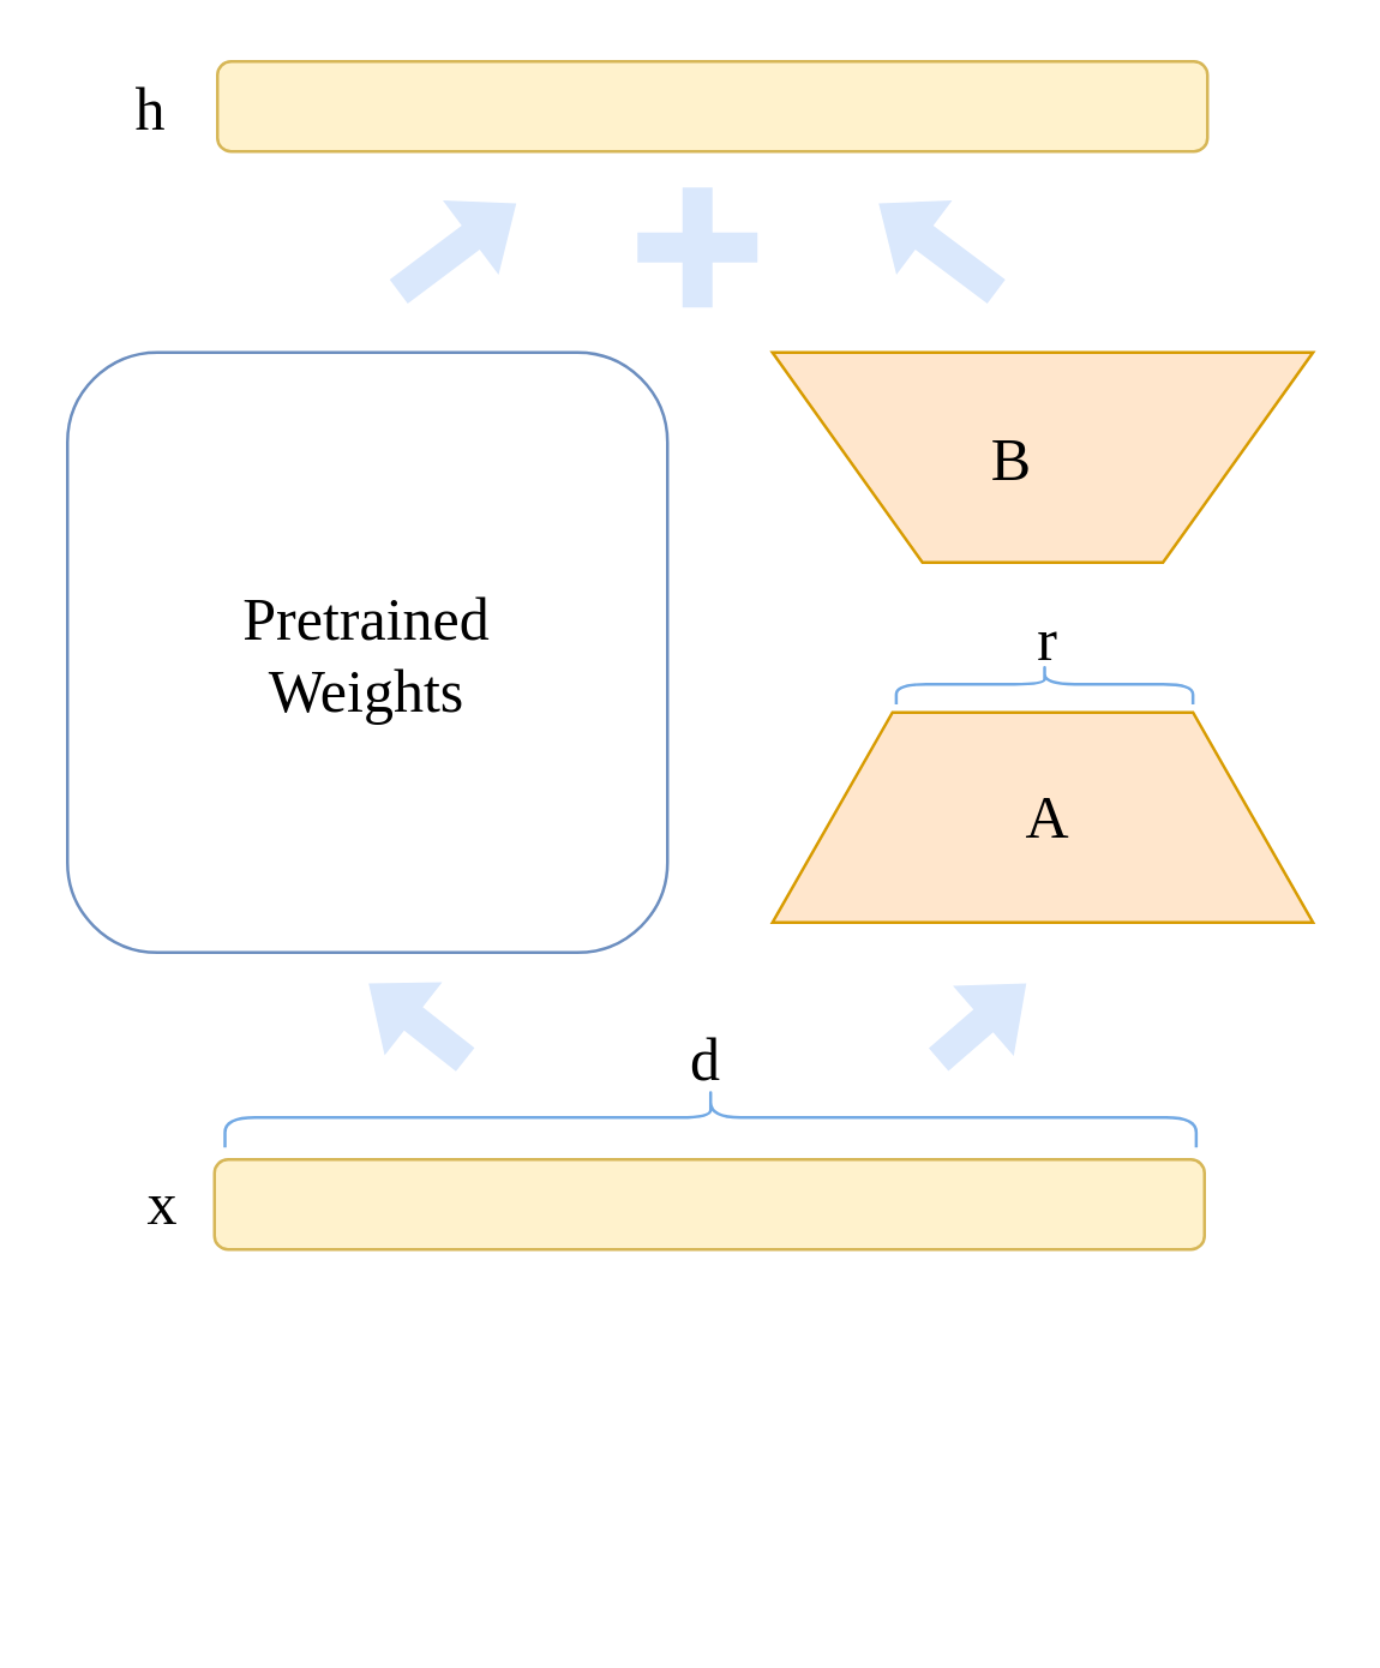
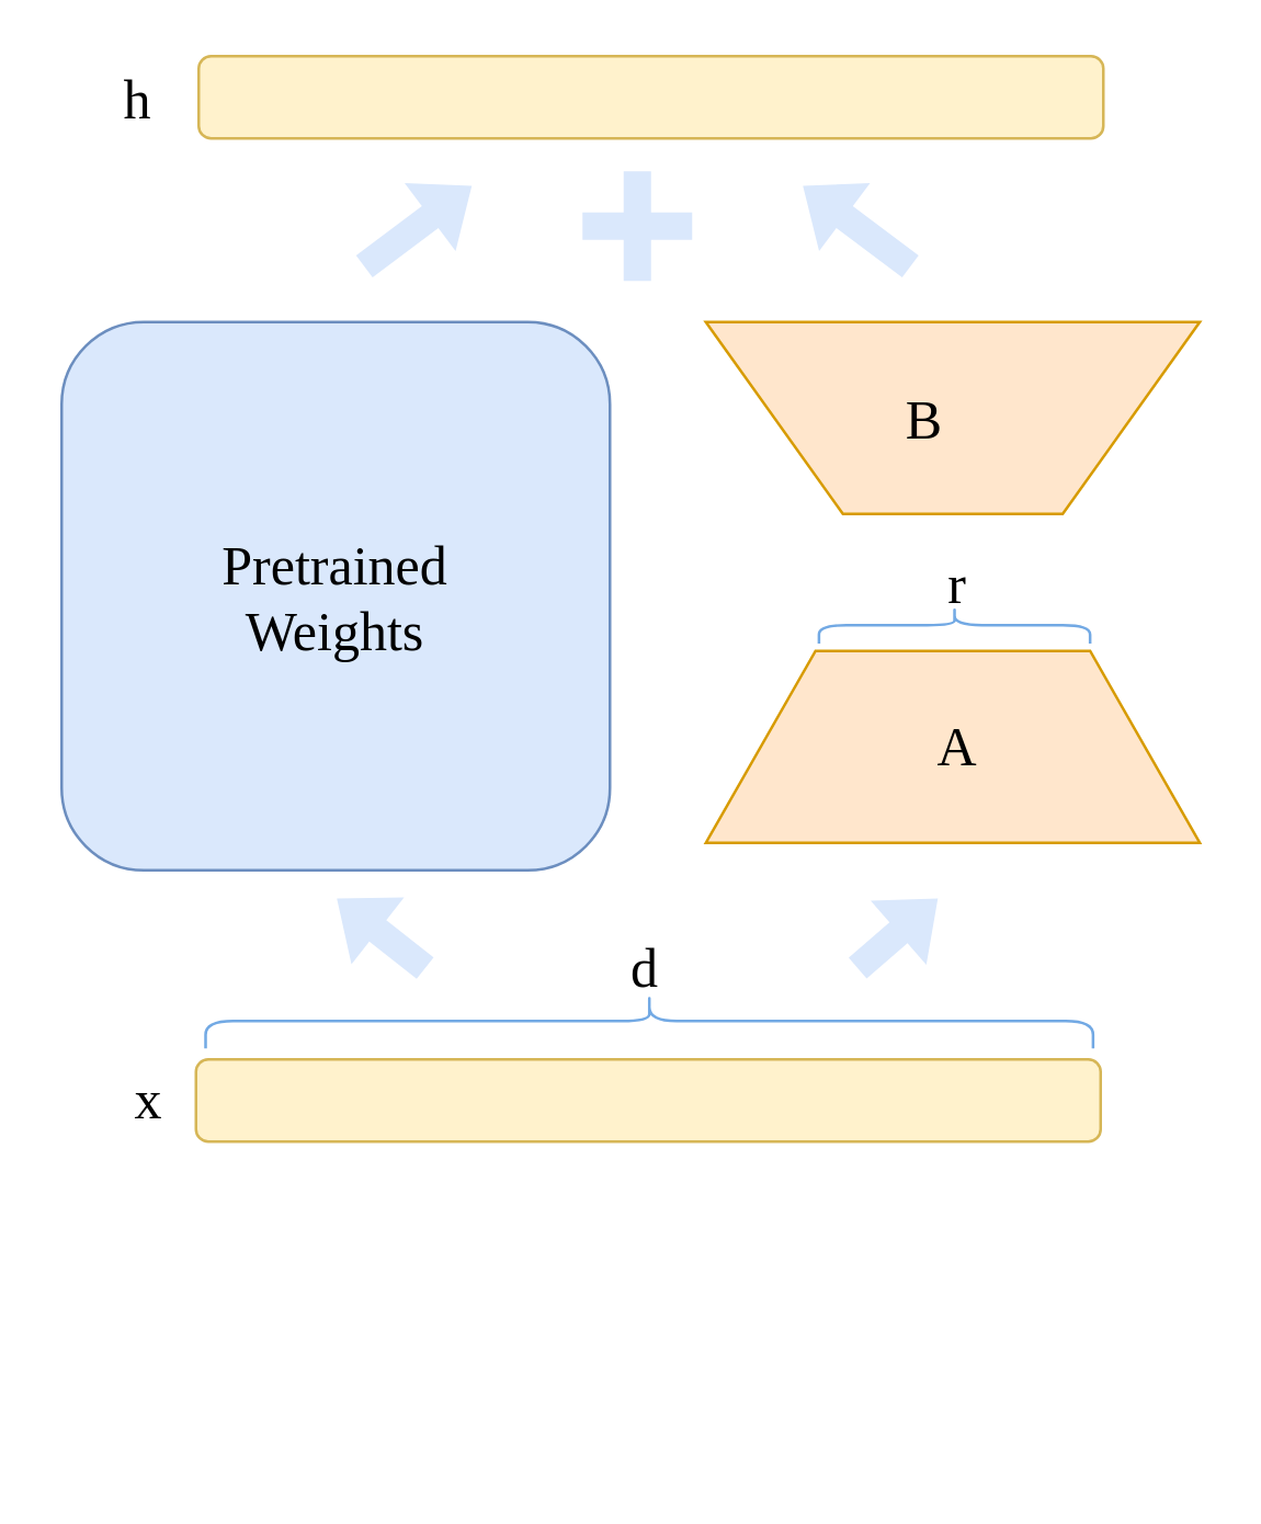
- <mxCell id="6" value="&lt;font face=&quot;Comic Sans MS&quot; style=&quot;font-size: 20px;&quot;&gt;Pretrained&lt;/font&gt;&lt;div style=&quot;font-size: 20px;&quot;&gt;&lt;font face=&quot;Comic Sans MS&quot; style=&quot;font-size: 20px;&quot;&gt;Weights&lt;/font&gt;&lt;/div&gt;" style="rounded=1;whiteSpace=wrap;html=1;fillColor=#ffffff;strokeColor=#6c8ebf;" vertex="1" parent="5"><mxGeometry width="200" height="200" as="geometry" /></mxCell>
+ <mxCell id="6" value="&lt;font face=&quot;Comic Sans MS&quot; style=&quot;font-size: 20px;&quot;&gt;Pretrained&lt;/font&gt;&lt;div style=&quot;font-size: 20px;&quot;&gt;&lt;font face=&quot;Comic Sans MS&quot; style=&quot;font-size: 20px;&quot;&gt;Weights&lt;/font&gt;&lt;/div&gt;" style="rounded=1;whiteSpace=wrap;html=1;fillColor=#dae8fc;strokeColor=#6c8ebf;" vertex="1" parent="5"><mxGeometry width="200" height="200" as="geometry" /></mxCell>
